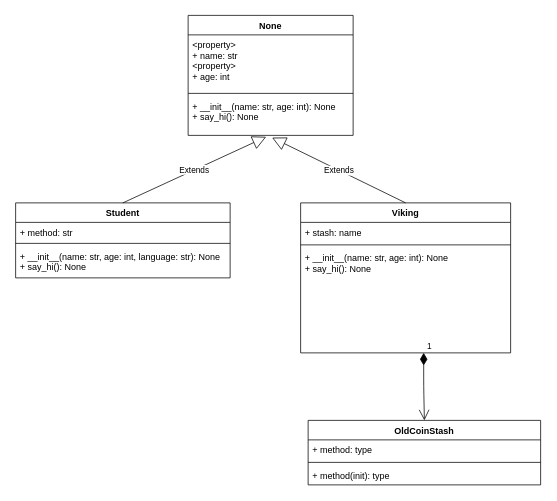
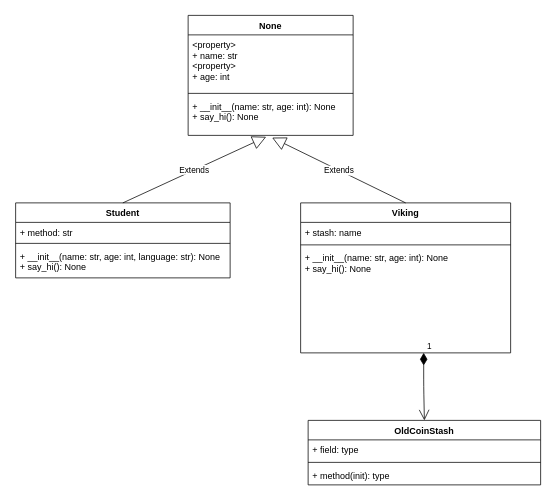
- <mxCell id="18" value="+ method: type" style="text;strokeColor=none;fillColor=none;align=left;verticalAlign=top;spacingLeft=4;spacingRight=4;overflow=hidden;rotatable=0;points=[[0,0.5],[1,0.5]];portConstraint=eastwest;" vertex="1" parent="17"><mxGeometry y="26" width="310" height="26" as="geometry" /></mxCell>
+ <mxCell id="18" value="+ field: type" style="text;strokeColor=none;fillColor=none;align=left;verticalAlign=top;spacingLeft=4;spacingRight=4;overflow=hidden;rotatable=0;points=[[0,0.5],[1,0.5]];portConstraint=eastwest;" vertex="1" parent="17"><mxGeometry y="26" width="310" height="26" as="geometry" /></mxCell>
